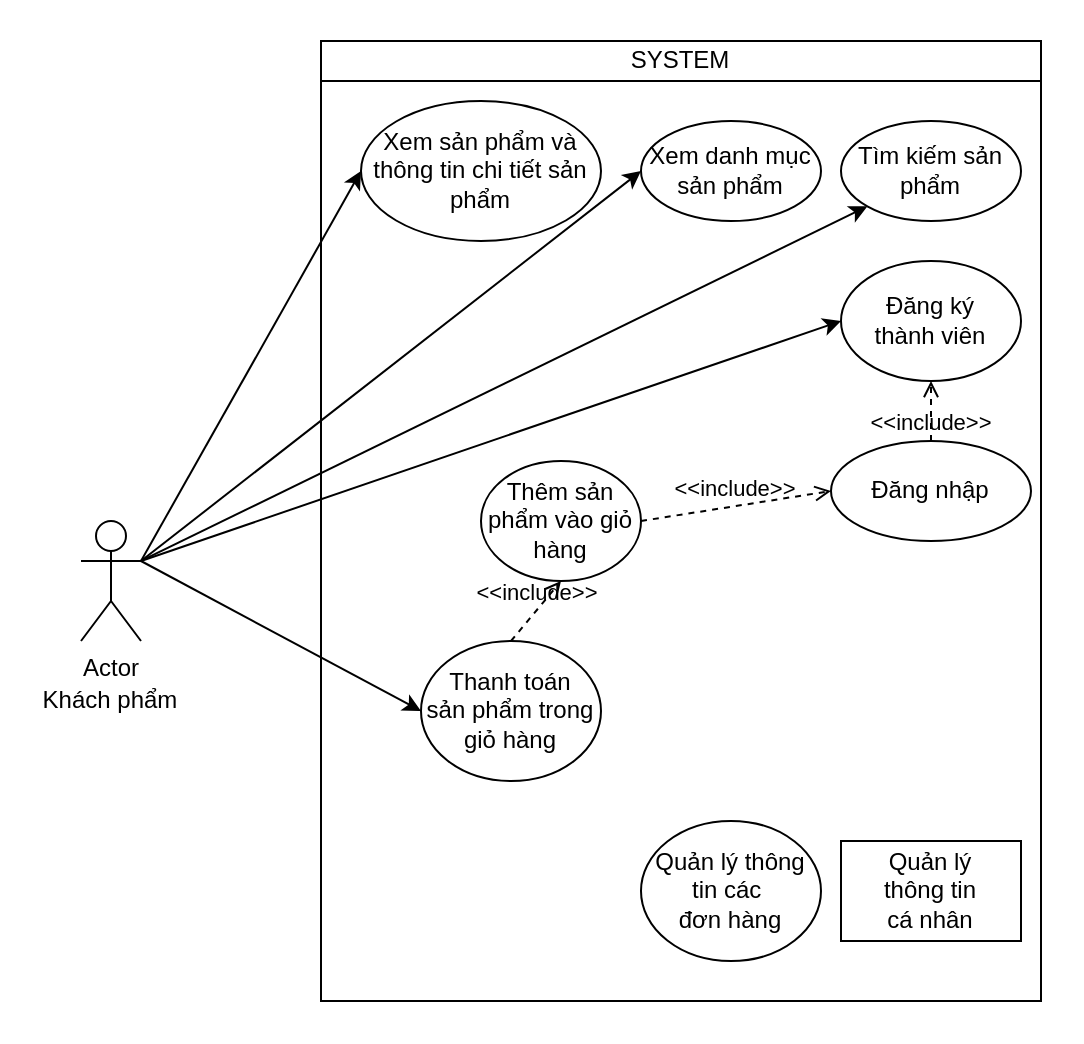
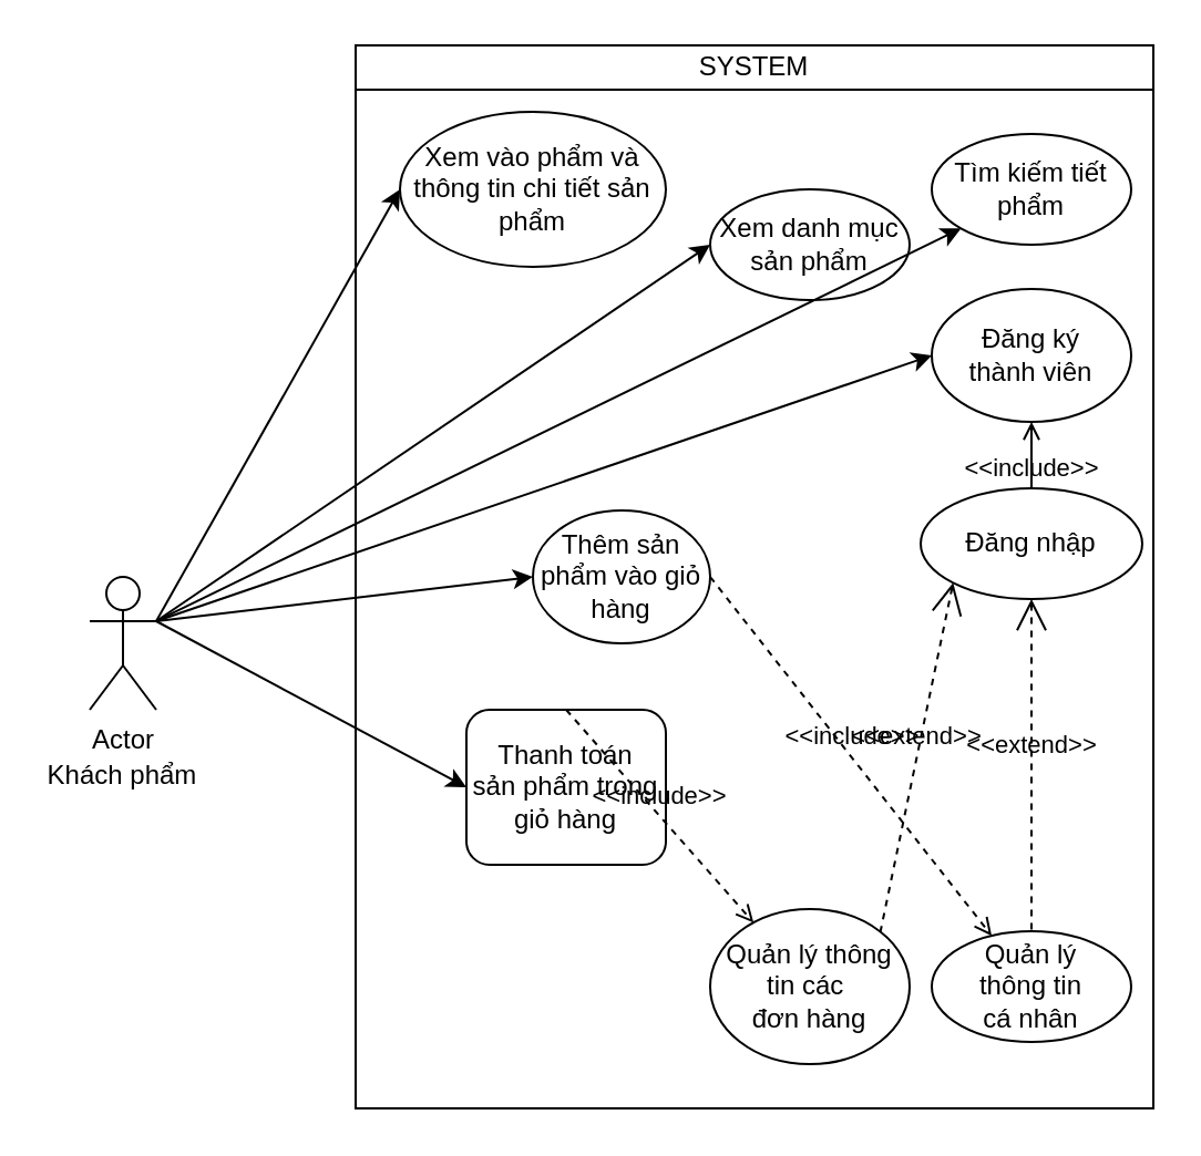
- <mxCell id="5" value="Xem sản phẩm và thông tin chi tiết sản phẩm" style="ellipse;whiteSpace=wrap;html=1;" vertex="1" parent="1"><mxGeometry x="180" y="50" width="120" height="70" as="geometry" /></mxCell>
+ <mxCell id="5" value="Xem vào phẩm và thông tin chi tiết sản phẩm" style="ellipse;whiteSpace=wrap;html=1;" vertex="1" parent="1"><mxGeometry x="180" y="50" width="120" height="70" as="geometry" /></mxCell>
- <mxCell id="6" value="Xem danh mục sản phẩm" style="ellipse;whiteSpace=wrap;html=1;" vertex="1" parent="1"><mxGeometry x="320" y="60" width="90" height="50" as="geometry" /></mxCell>
+ <mxCell id="6" value="Xem danh mục sản phẩm" style="ellipse;whiteSpace=wrap;html=1;" vertex="1" parent="1"><mxGeometry x="320" y="85" width="90" height="50" as="geometry" /></mxCell>
- <mxCell id="7" value="Tìm kiếm sản phẩm" style="ellipse;whiteSpace=wrap;html=1;" vertex="1" parent="1"><mxGeometry x="420" y="60" width="90" height="50" as="geometry" /></mxCell>
+ <mxCell id="7" value="Tìm kiếm tiết phẩm" style="ellipse;whiteSpace=wrap;html=1;" vertex="1" parent="1"><mxGeometry x="420" y="60" width="90" height="50" as="geometry" /></mxCell>
- <mxCell id="14" value="&amp;lt;&amp;lt;include&amp;gt;&amp;gt;" style="edgeStyle=none;html=1;endArrow=open;verticalAlign=bottom;dashed=1;labelBackgroundColor=none;entryX=0.5;entryY=1;entryDx=0;entryDy=0;" edge="1" parent="1" source="13" target="11"><mxGeometry x="-1" width="160" relative="1" as="geometry"><mxPoint x="220" y="270" as="sourcePoint" /><mxPoint x="380" y="270" as="targetPoint" /><mxPoint as="offset" /></mxGeometry></mxCell>
+ <mxCell id="14" value="&amp;lt;&amp;lt;include&amp;gt;&amp;gt;" style="edgeStyle=none;html=1;endArrow=open;verticalAlign=bottom;dashed=0;labelBackgroundColor=none;entryX=0.5;entryY=1;entryDx=0;entryDy=0;" edge="1" parent="1" source="13" target="11"><mxGeometry x="-1" width="160" relative="1" as="geometry"><mxPoint x="220" y="270" as="sourcePoint" /><mxPoint x="380" y="270" as="targetPoint" /><mxPoint as="offset" /></mxGeometry></mxCell>
- <mxCell id="16" value="&amp;lt;&amp;lt;include&amp;gt;&amp;gt;" style="edgeStyle=none;html=1;endArrow=open;verticalAlign=bottom;dashed=1;labelBackgroundColor=none;entryX=0;entryY=0.5;entryDx=0;entryDy=0;exitX=1;exitY=0.5;exitDx=0;exitDy=0;" edge="1" parent="1" source="15" target="13"><mxGeometry width="160" relative="1" as="geometry"><mxPoint x="220" y="270" as="sourcePoint" /><mxPoint x="380" y="270" as="targetPoint" /></mxGeometry></mxCell>
+ <mxCell id="16" value="&amp;lt;&amp;lt;include&amp;gt;&amp;gt;" style="edgeStyle=none;html=1;endArrow=open;verticalAlign=bottom;dashed=1;labelBackgroundColor=none;exitX=1;exitY=0.5;exitDx=0;exitDy=0;" edge="1" parent="1" source="15" target="22"><mxGeometry width="160" relative="1" as="geometry"><mxPoint x="220" y="270" as="sourcePoint" /><mxPoint x="380" y="270" as="targetPoint" /></mxGeometry></mxCell>
+ <mxCell id="17" value="" style="endArrow=classic;html=1;exitX=1;exitY=0.333;exitDx=0;exitDy=0;exitPerimeter=0;entryX=0;entryY=0.5;entryDx=0;entryDy=0;" edge="1" parent="1" source="3" target="15"><mxGeometry width="50" height="50" relative="1" as="geometry"><mxPoint x="280" y="290" as="sourcePoint" /><mxPoint x="330" y="240" as="targetPoint" /></mxGeometry></mxCell>
- <mxCell id="19" value="&amp;lt;&amp;lt;include&amp;gt;&amp;gt;" style="edgeStyle=none;html=1;endArrow=open;verticalAlign=bottom;dashed=1;labelBackgroundColor=none;exitX=0.5;exitY=0;exitDx=0;exitDy=0;entryX=0.5;entryY=1;entryDx=0;entryDy=0;" edge="1" parent="1" source="18" target="15"><mxGeometry width="160" relative="1" as="geometry"><mxPoint x="220" y="250" as="sourcePoint" /><mxPoint x="380" y="250" as="targetPoint" /></mxGeometry></mxCell>
+ <mxCell id="19" value="&amp;lt;&amp;lt;include&amp;gt;&amp;gt;" style="edgeStyle=none;html=1;endArrow=open;verticalAlign=bottom;dashed=1;labelBackgroundColor=none;exitX=0.5;exitY=0;exitDx=0;exitDy=0;" edge="1" parent="1" source="18" target="24"><mxGeometry width="160" relative="1" as="geometry"><mxPoint x="220" y="250" as="sourcePoint" /><mxPoint x="380" y="250" as="targetPoint" /></mxGeometry></mxCell>
+ <mxCell id="25" value="&amp;lt;&amp;lt;extend&amp;gt;&amp;gt;" style="edgeStyle=none;html=1;startArrow=open;endArrow=none;startSize=12;verticalAlign=bottom;dashed=1;labelBackgroundColor=none;entryX=1;entryY=0;entryDx=0;entryDy=0;exitX=0;exitY=1;exitDx=0;exitDy=0;" edge="1" parent="1" source="13" target="24"><mxGeometry width="160" relative="1" as="geometry"><mxPoint x="220" y="240" as="sourcePoint" /><mxPoint x="380" y="240" as="targetPoint" /></mxGeometry></mxCell>
+ <mxCell id="23" value="&amp;lt;&amp;lt;extend&amp;gt;&amp;gt;" style="edgeStyle=none;html=1;startArrow=open;endArrow=none;startSize=12;verticalAlign=bottom;dashed=1;labelBackgroundColor=none;entryX=0.5;entryY=0;entryDx=0;entryDy=0;exitX=0.5;exitY=1;exitDx=0;exitDy=0;" edge="1" parent="1" source="13" target="22"><mxGeometry width="160" relative="1" as="geometry"><mxPoint x="220" y="240" as="sourcePoint" /><mxPoint x="380" y="240" as="targetPoint" /></mxGeometry></mxCell>
- <mxCell id="18" value="Thanh toán&lt;br&gt;sản phẩm trong giỏ hàng" style="ellipse;whiteSpace=wrap;html=1;" vertex="1" parent="1"><mxGeometry x="210" y="320" width="90" height="70" as="geometry" /></mxCell>
+ <mxCell id="18" value="Thanh toán&lt;br&gt;sản phẩm trong giỏ hàng" style="whiteSpace=wrap;html=1;rounded=1;" vertex="1" parent="1"><mxGeometry x="210" y="320" width="90" height="70" as="geometry" /></mxCell>
- <mxCell id="22" value="Quản lý&lt;br&gt;thông tin&lt;br&gt;cá nhân" style="whiteSpace=wrap;html=1;rounded=0;" vertex="1" parent="1"><mxGeometry x="420" y="420" width="90" height="50" as="geometry" /></mxCell>
+ <mxCell id="22" value="Quản lý&lt;br&gt;thông tin&lt;br&gt;cá nhân" style="ellipse;whiteSpace=wrap;html=1;" vertex="1" parent="1"><mxGeometry x="420" y="420" width="90" height="50" as="geometry" /></mxCell>
